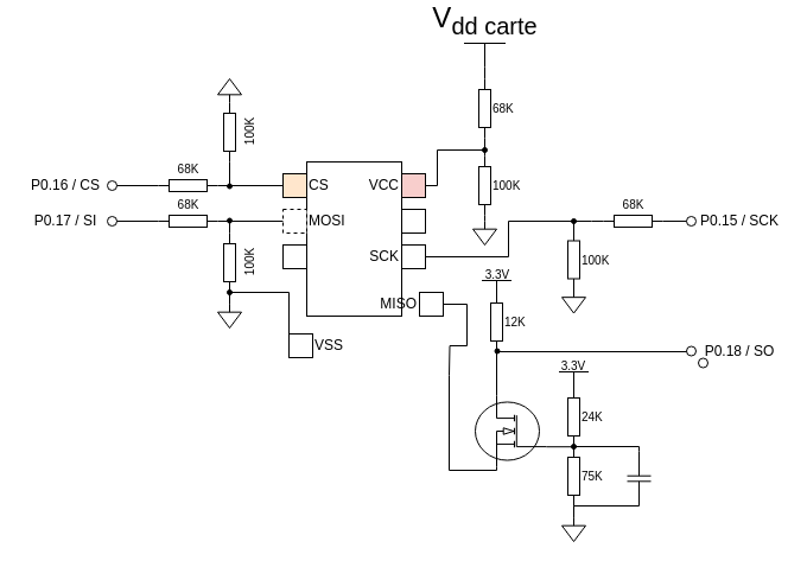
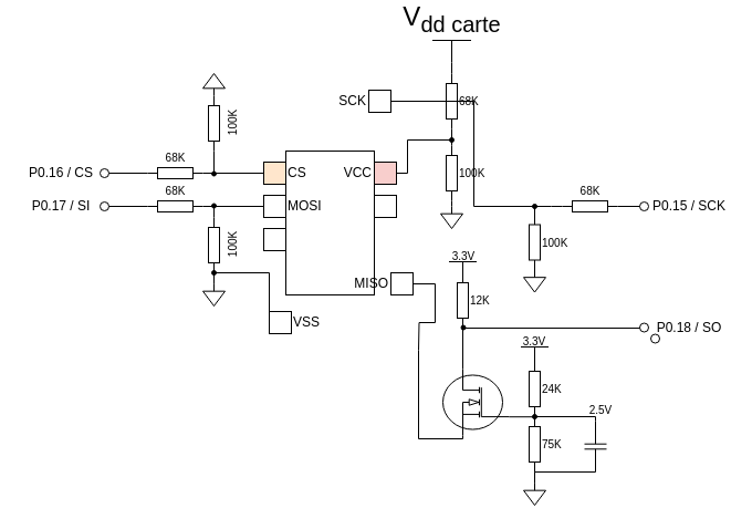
- <mxCell id="4" value="MOSI" style="rounded=0;whiteSpace=wrap;html=1;labelPosition=right;verticalLabelPosition=middle;align=left;verticalAlign=middle;dashed=1;" parent="1" vertex="1"><mxGeometry x="238" y="160" width="20" height="20" as="geometry" /></mxCell>
+ <mxCell id="4" value="MOSI" style="rounded=0;whiteSpace=wrap;html=1;labelPosition=right;verticalLabelPosition=middle;align=left;verticalAlign=middle;" parent="1" vertex="1"><mxGeometry x="238" y="160" width="20" height="20" as="geometry" /></mxCell>
- <mxCell id="11" value="SCK" style="rounded=0;whiteSpace=wrap;html=1;labelPosition=left;verticalLabelPosition=middle;align=right;verticalAlign=middle;" parent="1" vertex="1"><mxGeometry x="338" y="190" width="20" height="20" as="geometry" /></mxCell>
+ <mxCell id="11" value="SCK" style="rounded=0;whiteSpace=wrap;html=1;labelPosition=left;verticalLabelPosition=middle;align=right;verticalAlign=middle;" parent="1" vertex="1"><mxGeometry x="333" y="65" width="20" height="20" as="geometry" /></mxCell>
+ <mxCell id="64" value="2.5V" style="text;html=1;strokeColor=none;fillColor=none;align=center;verticalAlign=middle;whiteSpace=wrap;rounded=0;fontSize=10;" parent="1" vertex="1"><mxGeometry x="528" y="348" width="30" height="12" as="geometry" /></mxCell>
